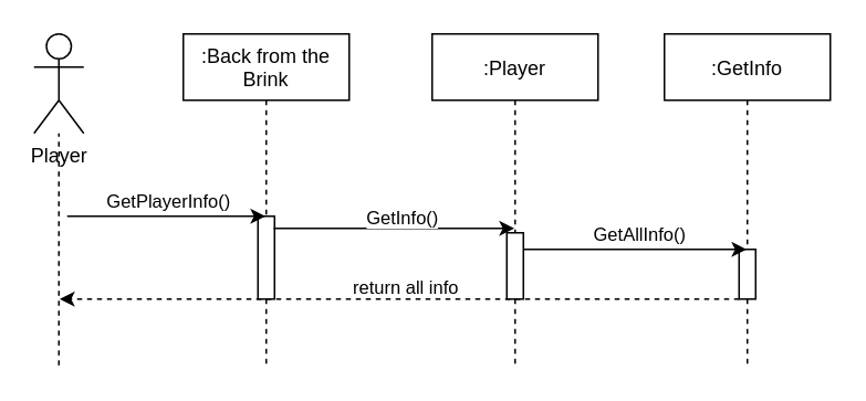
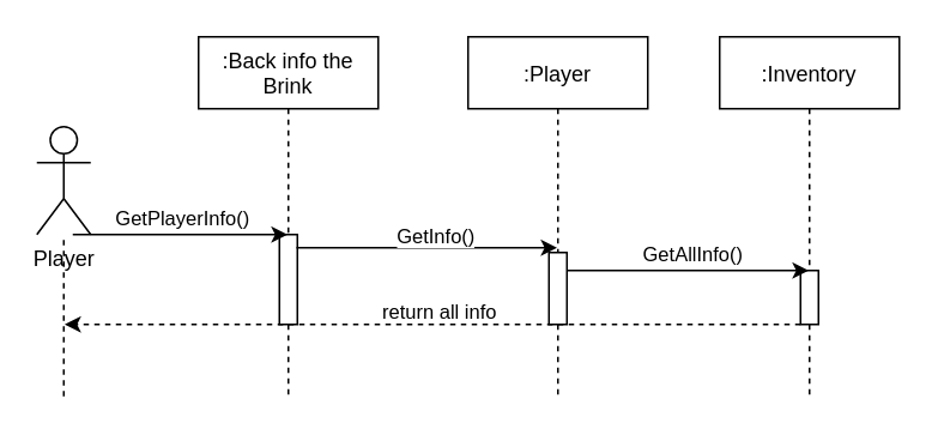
- <mxCell id="2" value=":Back from the &#10;Brink" style="shape=umlLifeline;perimeter=lifelinePerimeter;container=1;collapsible=0;recursiveResize=0;rounded=0;shadow=0;strokeWidth=1;" parent="1" vertex="1"><mxGeometry x="110" y="20" width="100" height="200" as="geometry" /></mxCell>
+ <mxCell id="2" value=":Back info the &#10;Brink" style="shape=umlLifeline;perimeter=lifelinePerimeter;container=1;collapsible=0;recursiveResize=0;rounded=0;shadow=0;strokeWidth=1;" parent="1" vertex="1"><mxGeometry x="110" y="20" width="100" height="200" as="geometry" /></mxCell>
- <mxCell id="13" value=":GetInfo" style="shape=umlLifeline;perimeter=lifelinePerimeter;container=1;collapsible=0;recursiveResize=0;rounded=0;shadow=0;strokeWidth=1;" vertex="1" parent="1"><mxGeometry x="400" y="20" width="100" height="200" as="geometry" /></mxCell>
+ <mxCell id="13" value=":Inventory" style="shape=umlLifeline;perimeter=lifelinePerimeter;container=1;collapsible=0;recursiveResize=0;rounded=0;shadow=0;strokeWidth=1;" vertex="1" parent="1"><mxGeometry x="400" y="20" width="100" height="200" as="geometry" /></mxCell>
- <mxCell id="7" value="Player" style="shape=umlActor;verticalLabelPosition=bottom;verticalAlign=top;html=1;outlineConnect=0;" vertex="1" parent="1"><mxGeometry x="20" y="20" width="30" height="60" as="geometry" /></mxCell>
+ <mxCell id="7" value="Player" style="shape=umlActor;verticalLabelPosition=bottom;verticalAlign=top;html=1;outlineConnect=0;" vertex="1" parent="1"><mxGeometry x="20" y="70" width="30" height="60" as="geometry" /></mxCell>
